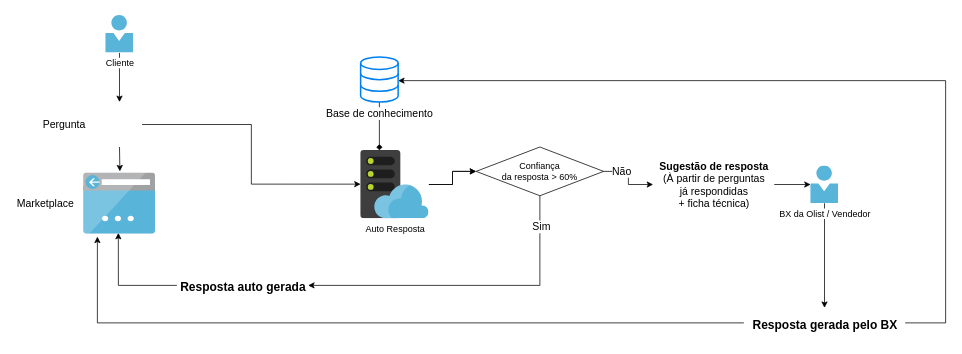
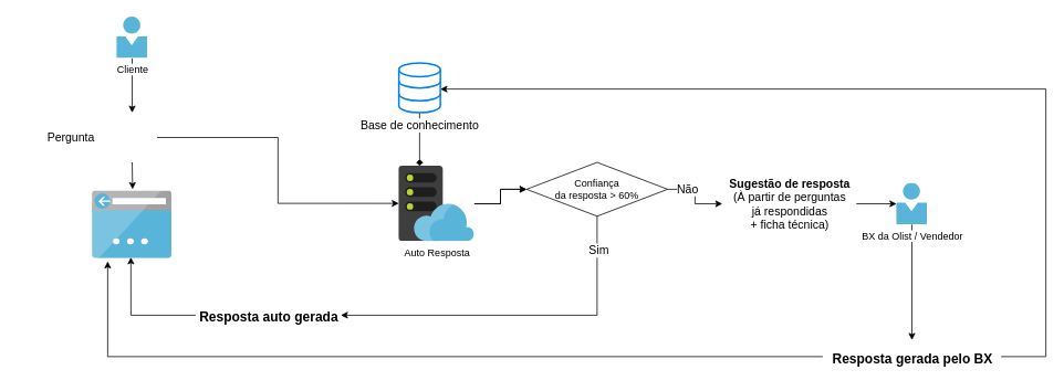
- <mxCell id="27" value="Marketplace" style="text;html=1;strokeColor=none;fillColor=none;align=center;verticalAlign=middle;whiteSpace=wrap;rounded=0;fontSize=14;" parent="1" vertex="1"><mxGeometry x="20" y="261.38" width="80" height="20" as="geometry" /></mxCell>
